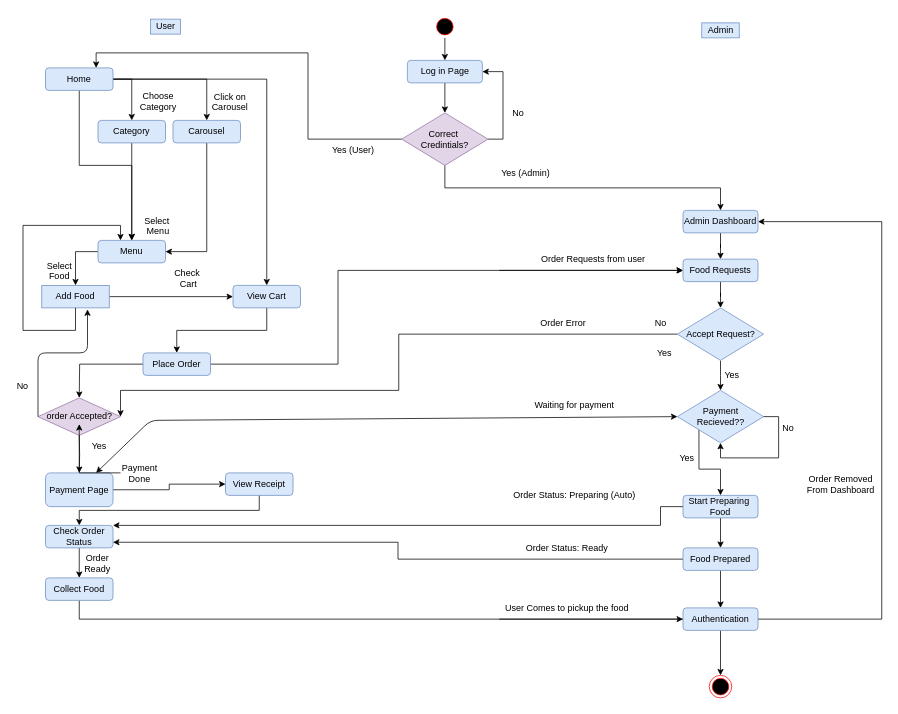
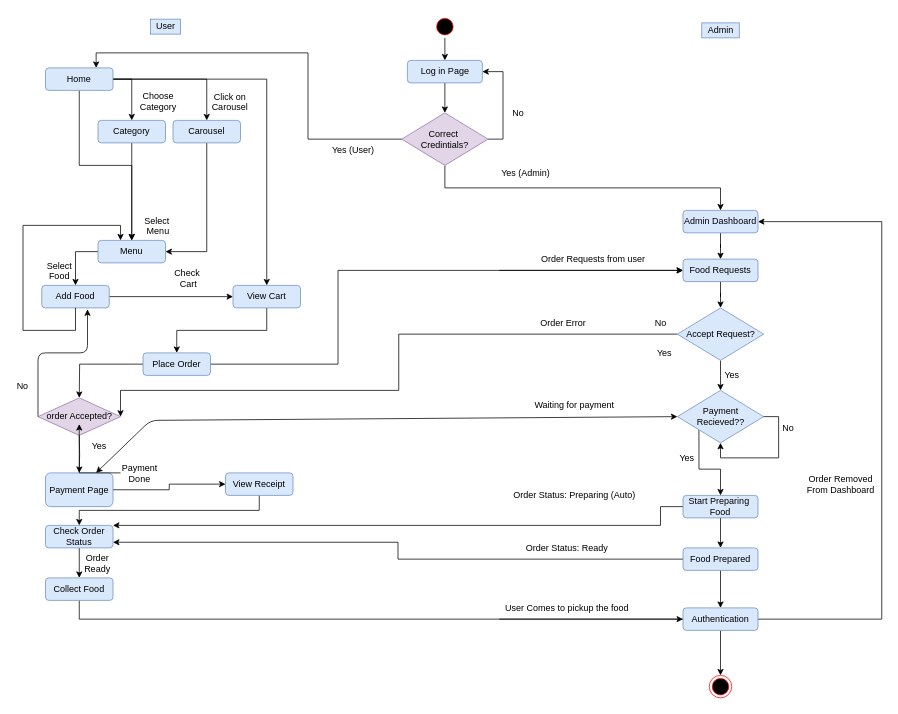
- <mxCell id="15" value="Add Food" style="whiteSpace=wrap;html=1;fillColor=#dae8fc;strokeColor=#6c8ebf;rounded=0;" parent="1" vertex="1"><mxGeometry x="55" y="380" width="90" height="30" as="geometry" /></mxCell>
+ <mxCell id="15" value="Add Food" style="rounded=1;whiteSpace=wrap;html=1;fillColor=#dae8fc;strokeColor=#6c8ebf;" parent="1" vertex="1"><mxGeometry x="55" y="380" width="90" height="30" as="geometry" /></mxCell>
